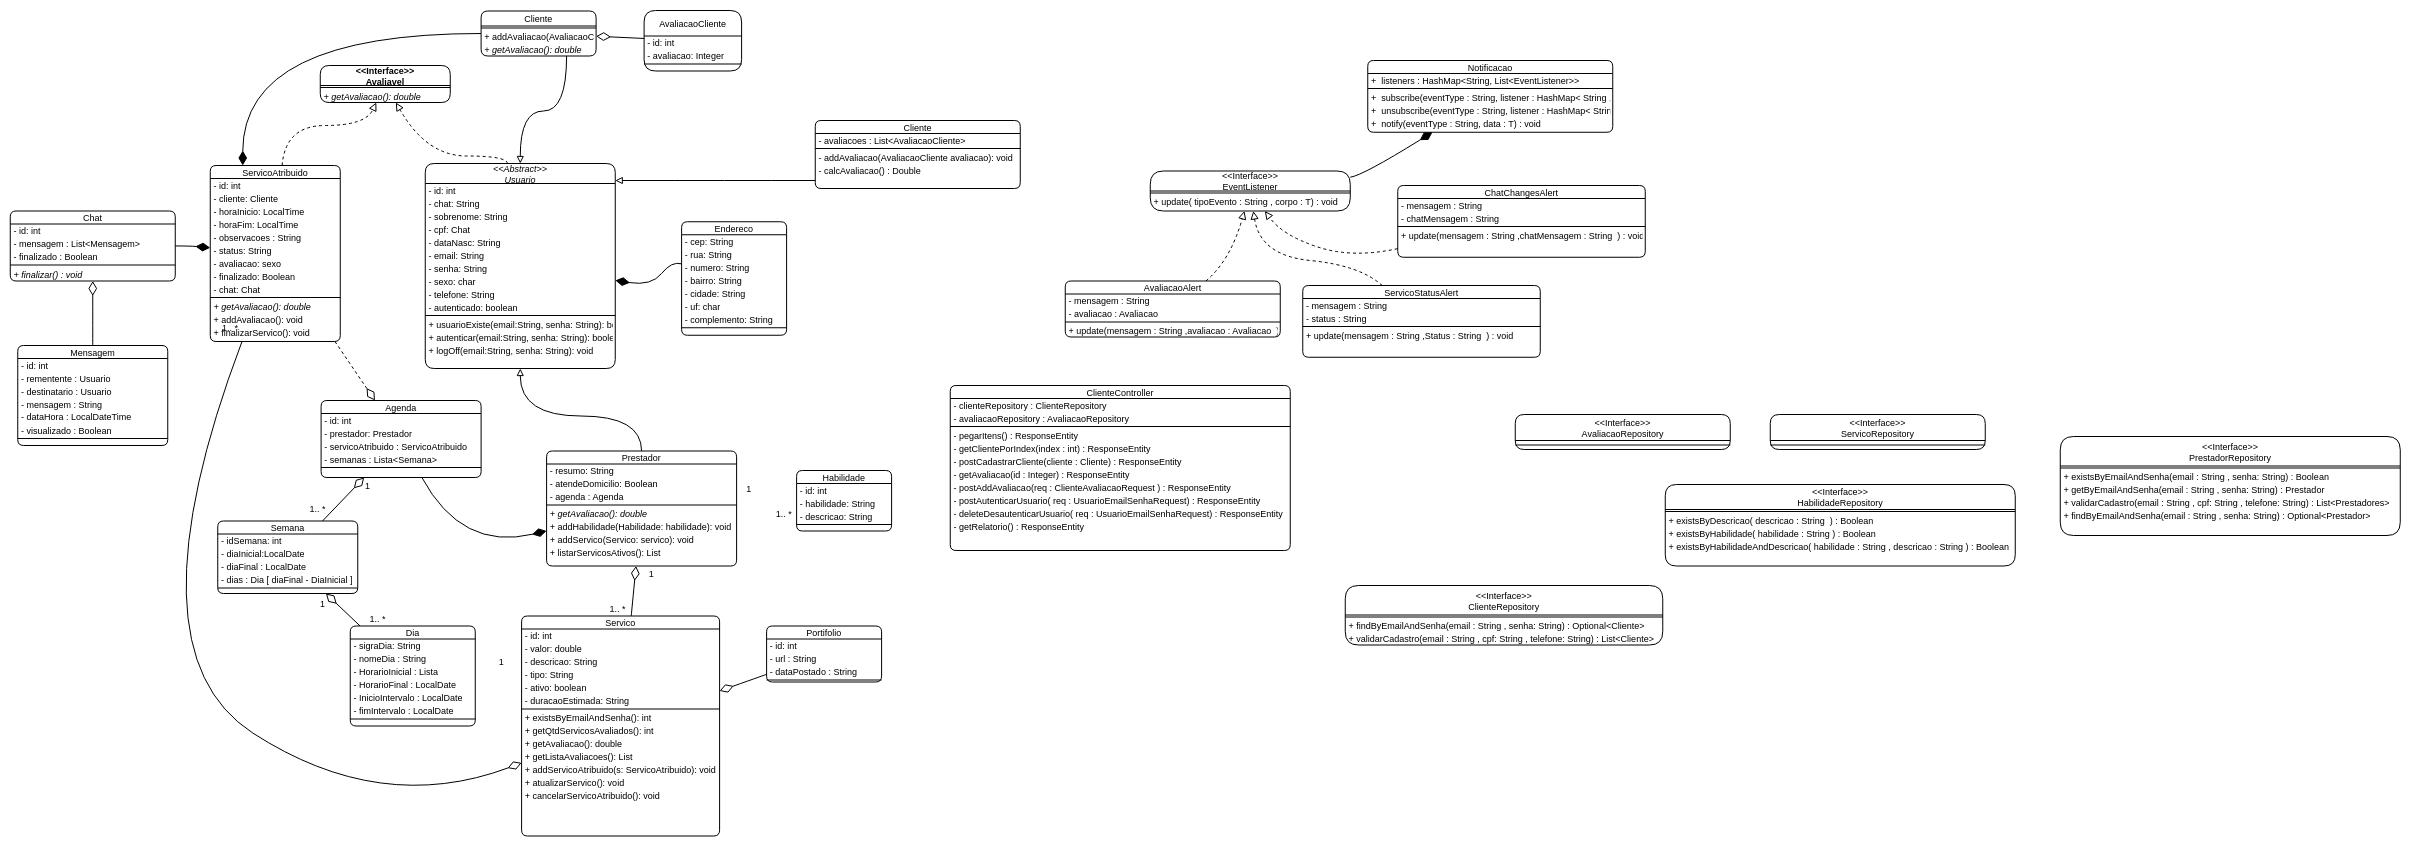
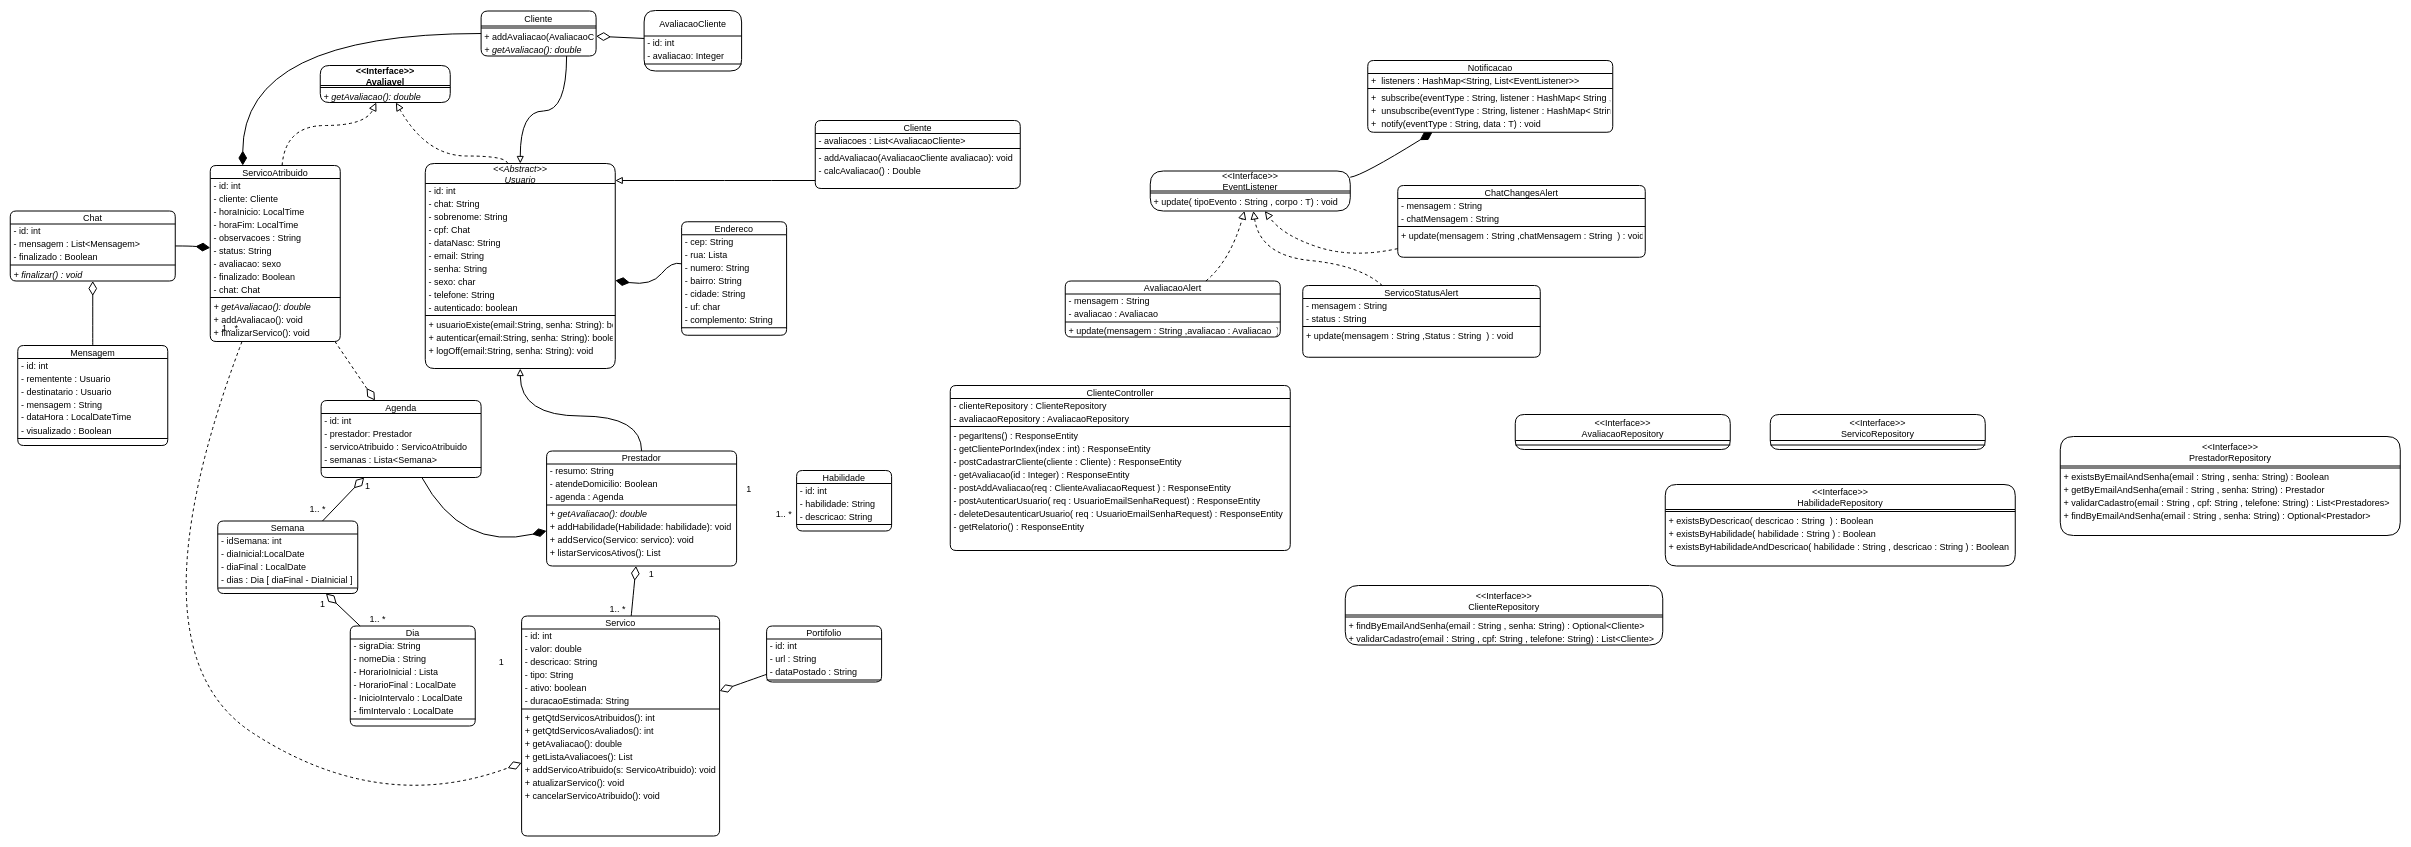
- <mxCell id="34" value="- rua: String" style="text;align=left;verticalAlign=middle;spacingLeft=4;spacingRight=4;overflow=hidden;rotatable=0;points=[[0,0.5],[1,0.5]];portConstraint=eastwest;shadow=0;rounded=1;strokeWidth=2;fontSize=18;labelBackgroundColor=none;fontFamily=Helvetica;spacing=3;fontStyle=0" parent="32" vertex="1"><mxGeometry y="52" width="210" height="26" as="geometry" /></mxCell>
+ <mxCell id="34" value="- rua: Lista" style="text;align=left;verticalAlign=middle;spacingLeft=4;spacingRight=4;overflow=hidden;rotatable=0;points=[[0,0.5],[1,0.5]];portConstraint=eastwest;shadow=0;rounded=1;strokeWidth=2;fontSize=18;labelBackgroundColor=none;fontFamily=Helvetica;spacing=3;fontStyle=0" parent="32" vertex="1"><mxGeometry y="52" width="210" height="26" as="geometry" /></mxCell>
- <mxCell id="158" value="" style="endArrow=diamondThin;endFill=0;endSize=24;rounded=0;curved=1;strokeWidth=2;fontSize=18;labelBackgroundColor=none;fontFamily=Helvetica;verticalAlign=middle;spacing=3;fontStyle=0" parent="1" source="67" target="47" edge="1"><mxGeometry width="160" relative="1" as="geometry"><mxPoint x="670" y="900" as="sourcePoint" /><mxPoint x="830" y="900" as="targetPoint" /><Array as="points"><mxPoint x="250" y="1300" /><mxPoint x="760" y="1630" /></Array></mxGeometry></mxCell>
+ <mxCell id="158" value="" style="endArrow=diamondThin;endFill=0;endSize=24;rounded=0;curved=1;strokeWidth=2;fontSize=18;labelBackgroundColor=none;fontFamily=Helvetica;verticalAlign=middle;spacing=3;fontStyle=0;dashed=1;" parent="1" source="67" target="47" edge="1"><mxGeometry width="160" relative="1" as="geometry"><mxPoint x="670" y="900" as="sourcePoint" /><mxPoint x="830" y="900" as="targetPoint" /><Array as="points"><mxPoint x="250" y="1300" /><mxPoint x="760" y="1630" /></Array></mxGeometry></mxCell>
- <mxCell id="55" value="+ existsByEmailAndSenha(): int" style="text;align=left;verticalAlign=middle;spacingLeft=4;spacingRight=4;overflow=hidden;rotatable=0;points=[[0,0.5],[1,0.5]];portConstraint=eastwest;fontStyle=0;rounded=1;strokeWidth=2;fontSize=18;labelBackgroundColor=none;fontFamily=Helvetica;spacing=3;" parent="47" vertex="1"><mxGeometry y="190" width="396" height="26" as="geometry" /></mxCell>
+ <mxCell id="55" value="+ getQtdServicosAtribuidos(): int" style="text;align=left;verticalAlign=middle;spacingLeft=4;spacingRight=4;overflow=hidden;rotatable=0;points=[[0,0.5],[1,0.5]];portConstraint=eastwest;fontStyle=0;rounded=1;strokeWidth=2;fontSize=18;labelBackgroundColor=none;fontFamily=Helvetica;spacing=3;" parent="47" vertex="1"><mxGeometry y="190" width="396" height="26" as="geometry" /></mxCell>
